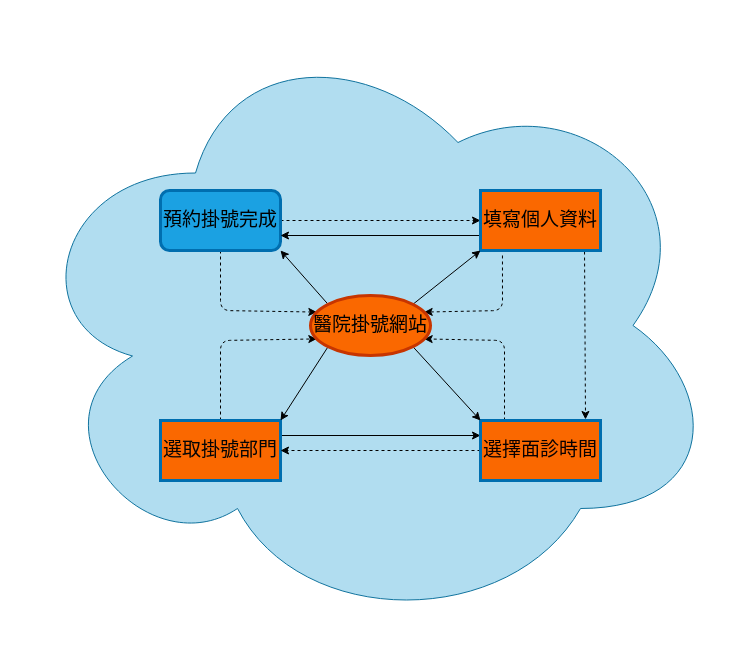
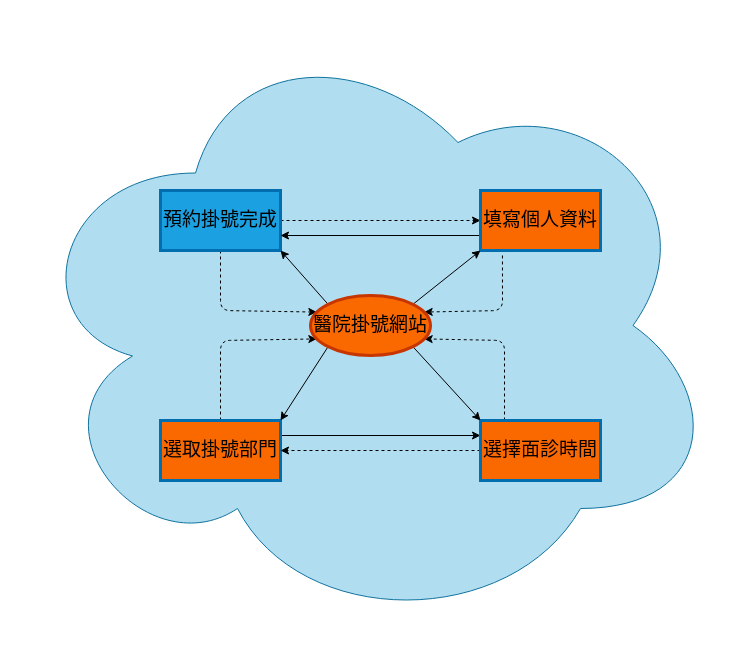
- <mxCell id="5" value="&lt;font color=&quot;#000000&quot; style=&quot;font-size: 19px;&quot;&gt;預約掛號完成&lt;/font&gt;" style="whiteSpace=wrap;html=1;strokeWidth=3;fillColor=#1ba1e2;fontColor=#ffffff;strokeColor=#006EAF;rounded=1;" vertex="1" parent="1"><mxGeometry x="160" y="190" width="120" height="60" as="geometry" /></mxCell>
+ <mxCell id="5" value="&lt;font color=&quot;#000000&quot; style=&quot;font-size: 19px;&quot;&gt;預約掛號完成&lt;/font&gt;" style="rounded=0;whiteSpace=wrap;html=1;strokeWidth=3;fillColor=#1ba1e2;fontColor=#ffffff;strokeColor=#006EAF;" vertex="1" parent="1"><mxGeometry x="160" y="190" width="120" height="60" as="geometry" /></mxCell>
- <mxCell id="6" style="edgeStyle=none;html=1;dashed=1;fontSize=19;fontColor=#050505;exitX=0.867;exitY=1.017;exitDx=0;exitDy=0;exitPerimeter=0;entryX=0.875;entryY=-0.017;entryDx=0;entryDy=0;entryPerimeter=0;" edge="1" parent="1" source="9" target="15"><mxGeometry relative="1" as="geometry"><mxPoint x="580" y="420" as="targetPoint" /></mxGeometry></mxCell>
